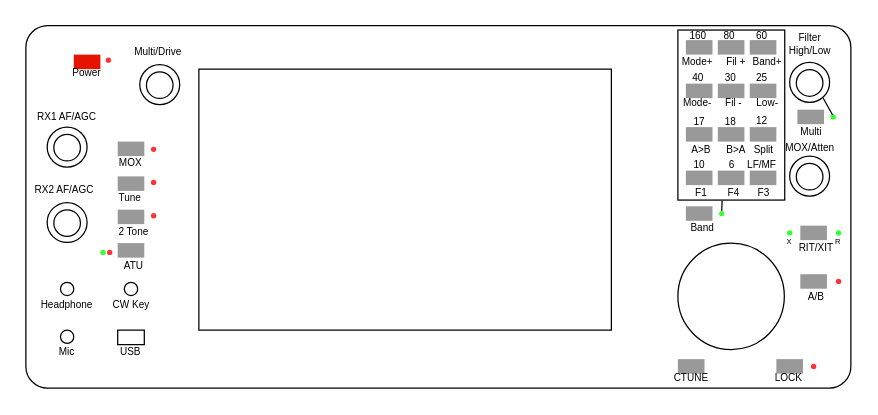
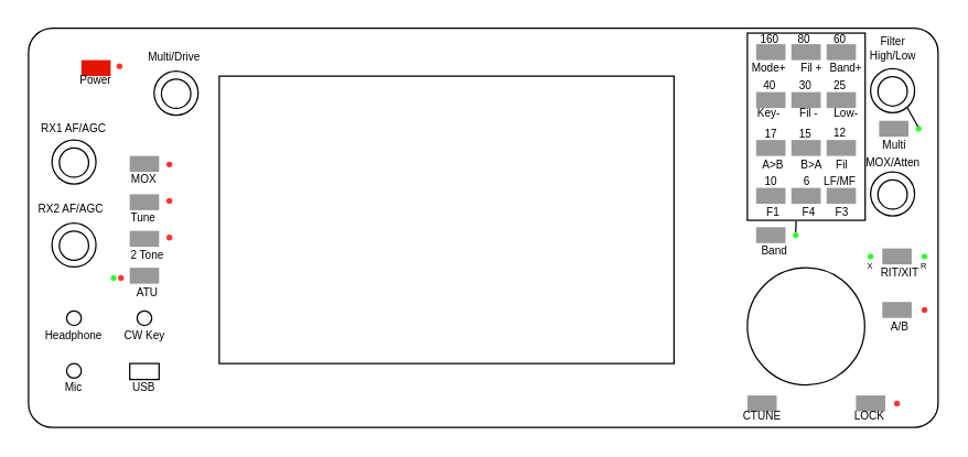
- <mxCell id="46" value="&lt;font style=&quot;font-size: 8px;&quot;&gt;Mode-&lt;/font&gt;" style="text;html=1;strokeColor=none;fillColor=none;align=center;verticalAlign=middle;whiteSpace=wrap;rounded=0;fontSize=8;" parent="2" vertex="1"><mxGeometry x="518.161" y="56.04" width="39.387" height="11.6" as="geometry" /></mxCell>
+ <mxCell id="46" value="&lt;font style=&quot;font-size: 8px;&quot;&gt;Key-&lt;/font&gt;" style="text;html=1;strokeColor=none;fillColor=none;align=center;verticalAlign=middle;whiteSpace=wrap;rounded=0;fontSize=8;" parent="2" vertex="1"><mxGeometry x="518.161" y="56.04" width="39.387" height="11.6" as="geometry" /></mxCell>
- <mxCell id="103" value="18" style="text;html=1;strokeColor=none;fillColor=none;align=center;verticalAlign=middle;whiteSpace=wrap;rounded=0;fontSize=8;" parent="2" vertex="1"><mxGeometry x="554.436" y="72.376" width="20.33" height="8.79" as="geometry" /></mxCell>
+ <mxCell id="103" value="15" style="text;html=1;strokeColor=none;fillColor=none;align=center;verticalAlign=middle;whiteSpace=wrap;rounded=0;fontSize=8;" parent="2" vertex="1"><mxGeometry x="554.436" y="72.376" width="20.33" height="8.79" as="geometry" /></mxCell>
- <mxCell id="53" value="&lt;font style=&quot;font-size: 8px;&quot;&gt;Split&lt;/font&gt;" style="text;html=1;strokeColor=none;fillColor=none;align=center;verticalAlign=middle;whiteSpace=wrap;rounded=0;fontSize=8;" parent="2" vertex="1"><mxGeometry x="571.387" y="93.16" width="39.387" height="11.6" as="geometry" /></mxCell>
+ <mxCell id="53" value="&lt;font style=&quot;font-size: 8px;&quot;&gt;Fil&lt;/font&gt;" style="text;html=1;strokeColor=none;fillColor=none;align=center;verticalAlign=middle;whiteSpace=wrap;rounded=0;fontSize=8;" parent="2" vertex="1"><mxGeometry x="571.387" y="93.16" width="39.387" height="11.6" as="geometry" /></mxCell>
